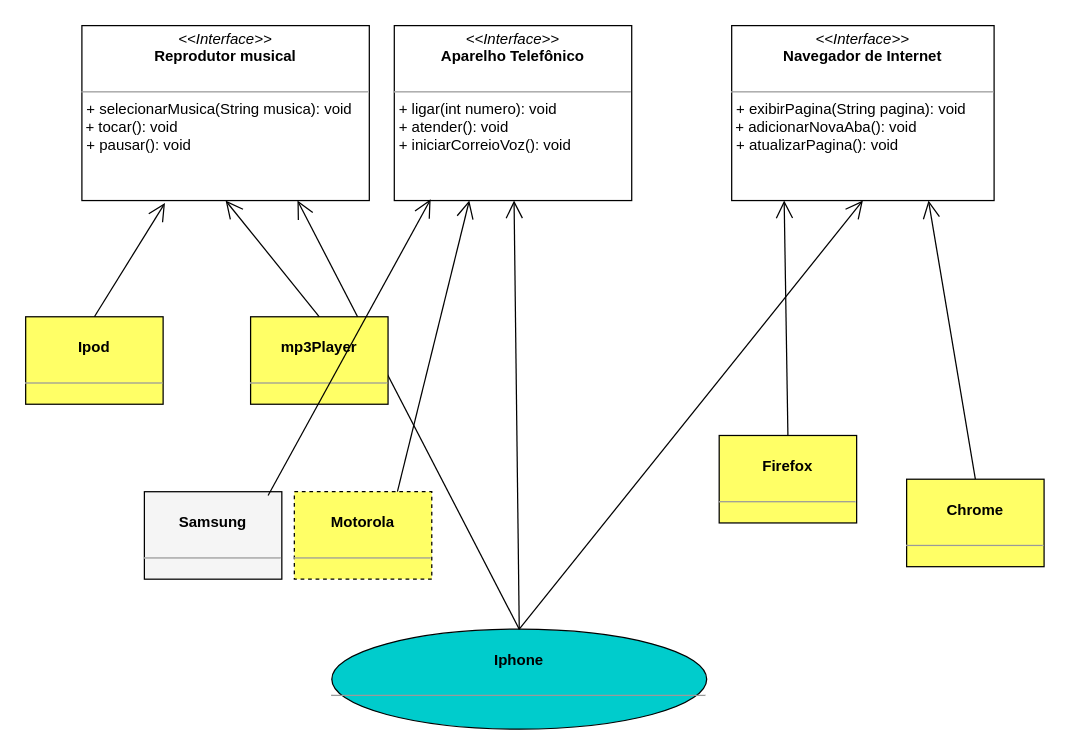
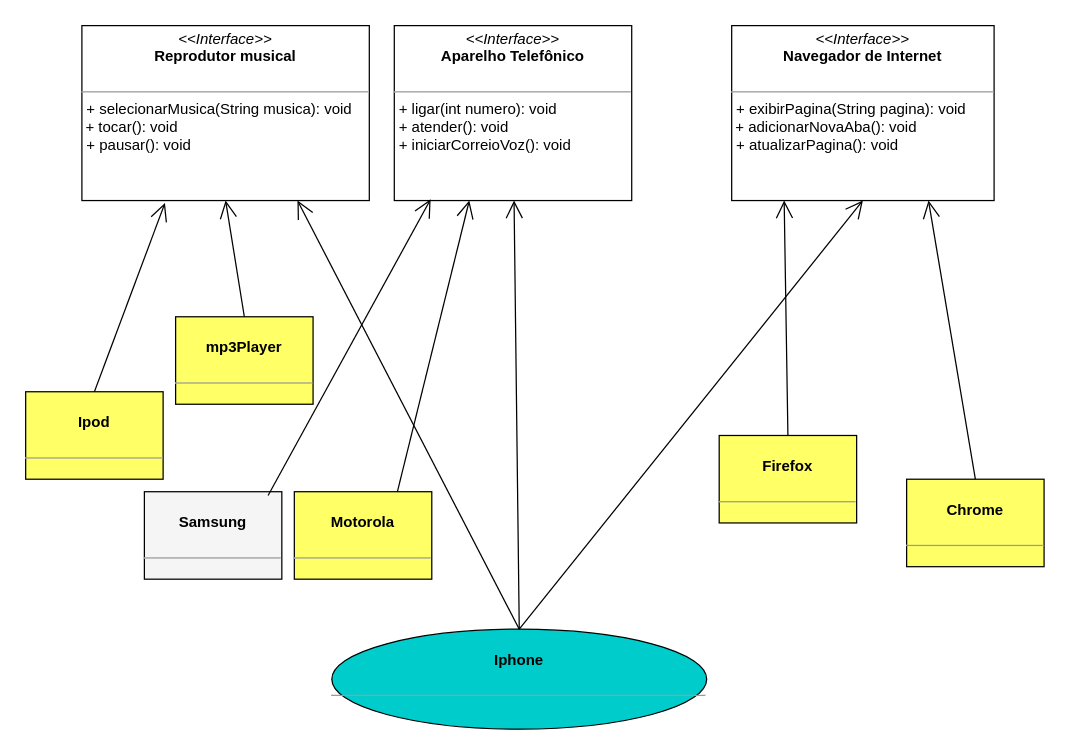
- <mxCell id="14" value="&lt;p style=&quot;margin:0px;margin-top:4px;text-align:center;&quot;&gt;&lt;br&gt;&lt;b&gt;Ipod&lt;/b&gt;&lt;/p&gt;&lt;br&gt;&lt;hr size=&quot;1&quot;&gt;&lt;p style=&quot;margin:0px;margin-left:4px;&quot;&gt;&lt;br&gt;&lt;/p&gt;" style="verticalAlign=top;align=left;overflow=fill;fontSize=12;fontFamily=Helvetica;html=1;rounded=0;shadow=0;comic=0;labelBackgroundColor=none;strokeWidth=1;fillColor=#FFFF66;" parent="1" vertex="1"><mxGeometry x="20" y="253" width="110" height="70" as="geometry" /></mxCell>
+ <mxCell id="14" value="&lt;p style=&quot;margin:0px;margin-top:4px;text-align:center;&quot;&gt;&lt;br&gt;&lt;b&gt;Ipod&lt;/b&gt;&lt;/p&gt;&lt;br&gt;&lt;hr size=&quot;1&quot;&gt;&lt;p style=&quot;margin:0px;margin-left:4px;&quot;&gt;&lt;br&gt;&lt;/p&gt;" style="verticalAlign=top;align=left;overflow=fill;fontSize=12;fontFamily=Helvetica;html=1;rounded=0;shadow=0;comic=0;labelBackgroundColor=none;strokeWidth=1;fillColor=#FFFF66;" parent="1" vertex="1"><mxGeometry x="20" y="313" width="110" height="70" as="geometry" /></mxCell>
- <mxCell id="13" value="&lt;p style=&quot;margin:0px;margin-top:4px;text-align:center;&quot;&gt;&lt;br&gt;&lt;b&gt;mp3Player&lt;/b&gt;&lt;/p&gt;&lt;br&gt;&lt;hr size=&quot;1&quot;&gt;&lt;p style=&quot;margin:0px;margin-left:4px;&quot;&gt;&lt;br&gt;&lt;/p&gt;" style="verticalAlign=top;align=left;overflow=fill;fontSize=12;fontFamily=Helvetica;html=1;rounded=0;shadow=0;comic=0;labelBackgroundColor=none;strokeWidth=1;fillColor=#FFFF66;" parent="1" vertex="1"><mxGeometry x="200" y="253" width="110" height="70" as="geometry" /></mxCell>
+ <mxCell id="13" value="&lt;p style=&quot;margin:0px;margin-top:4px;text-align:center;&quot;&gt;&lt;br&gt;&lt;b&gt;mp3Player&lt;/b&gt;&lt;/p&gt;&lt;br&gt;&lt;hr size=&quot;1&quot;&gt;&lt;p style=&quot;margin:0px;margin-left:4px;&quot;&gt;&lt;br&gt;&lt;/p&gt;" style="verticalAlign=top;align=left;overflow=fill;fontSize=12;fontFamily=Helvetica;html=1;rounded=0;shadow=0;comic=0;labelBackgroundColor=none;strokeWidth=1;fillColor=#FFFF66;" parent="1" vertex="1"><mxGeometry x="140" y="253" width="110" height="70" as="geometry" /></mxCell>
- <mxCell id="11" value="&lt;p style=&quot;margin:0px;margin-top:4px;text-align:center;&quot;&gt;&lt;br&gt;&lt;b&gt;Motorola&lt;/b&gt;&lt;/p&gt;&lt;br&gt;&lt;hr size=&quot;1&quot;&gt;&lt;p style=&quot;margin:0px;margin-left:4px;&quot;&gt;&lt;br&gt;&lt;/p&gt;" style="verticalAlign=top;align=left;overflow=fill;fontSize=12;fontFamily=Helvetica;html=1;rounded=0;shadow=0;comic=0;labelBackgroundColor=none;strokeWidth=1;fillColor=#FFFF66;dashed=1;" parent="1" vertex="1"><mxGeometry x="235" y="393" width="110" height="70" as="geometry" /></mxCell>
+ <mxCell id="11" value="&lt;p style=&quot;margin:0px;margin-top:4px;text-align:center;&quot;&gt;&lt;br&gt;&lt;b&gt;Motorola&lt;/b&gt;&lt;/p&gt;&lt;br&gt;&lt;hr size=&quot;1&quot;&gt;&lt;p style=&quot;margin:0px;margin-left:4px;&quot;&gt;&lt;br&gt;&lt;/p&gt;" style="verticalAlign=top;align=left;overflow=fill;fontSize=12;fontFamily=Helvetica;html=1;rounded=0;shadow=0;comic=0;labelBackgroundColor=none;strokeWidth=1;fillColor=#FFFF66;" parent="1" vertex="1"><mxGeometry x="235" y="393" width="110" height="70" as="geometry" /></mxCell>
